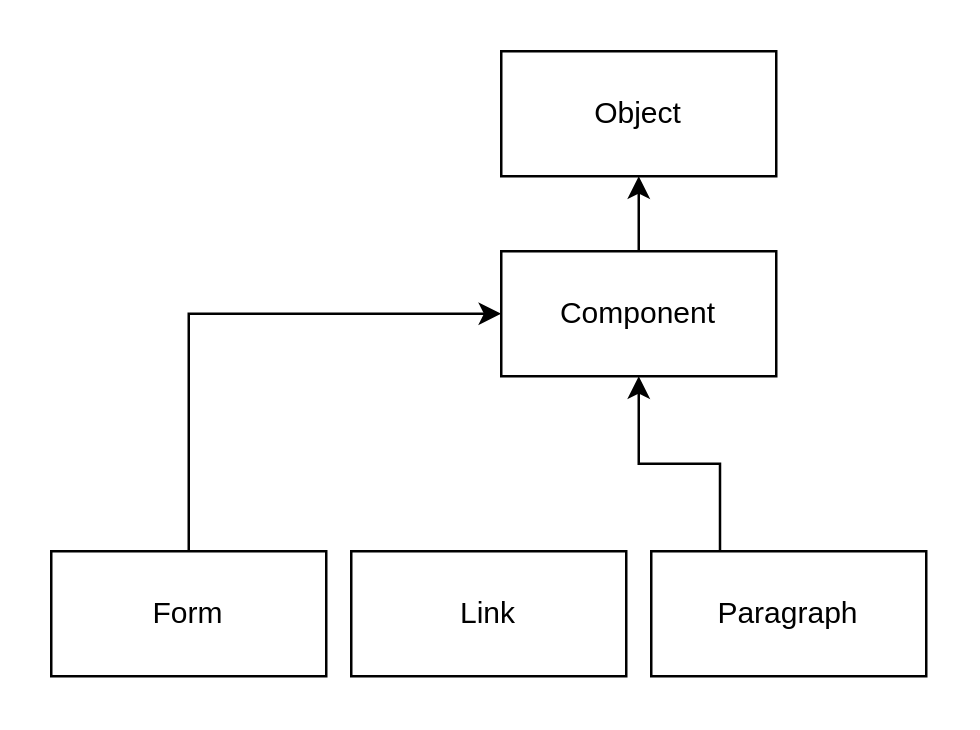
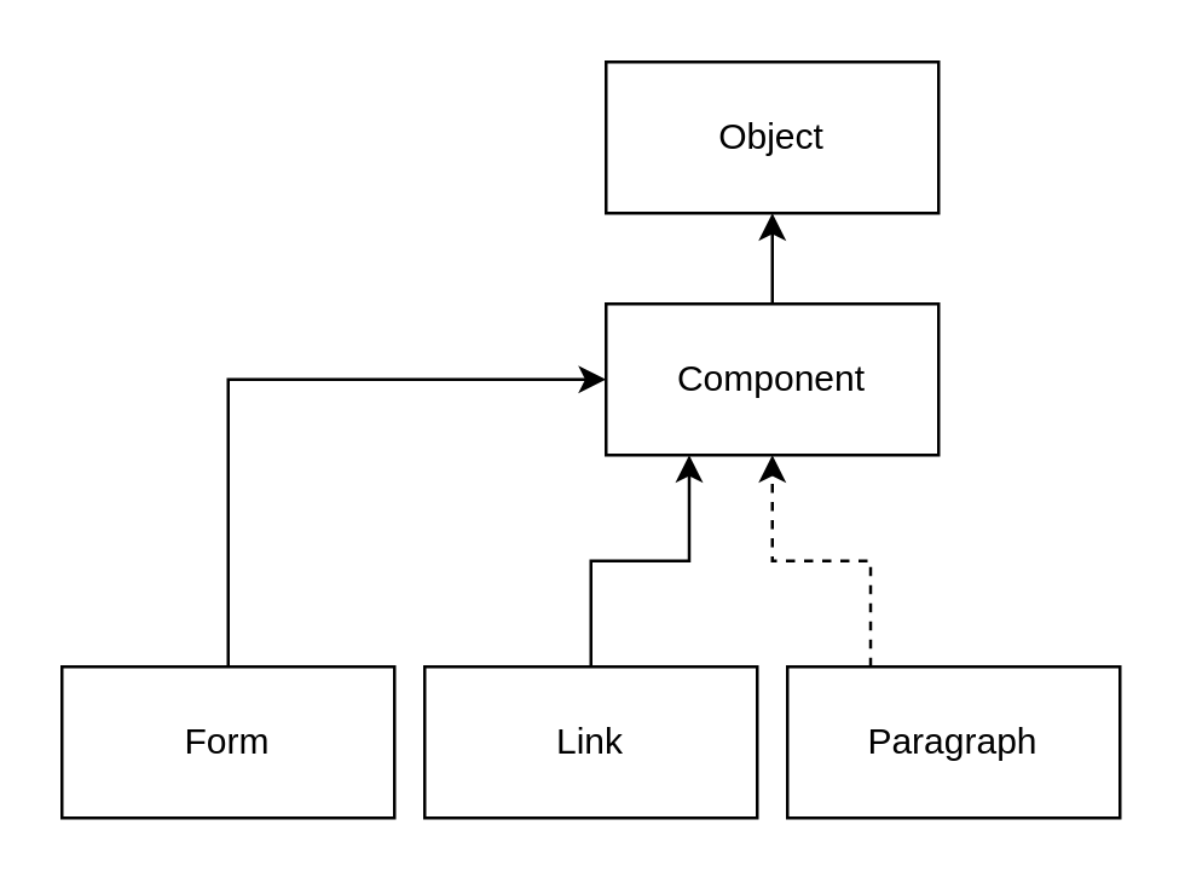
+ <mxCell id="7" style="edgeStyle=orthogonalEdgeStyle;rounded=0;orthogonalLoop=1;jettySize=auto;html=1;exitX=0.5;exitY=0;exitDx=0;exitDy=0;entryX=0.25;entryY=1;entryDx=0;entryDy=0;" edge="1" parent="1" source="8" target="4"><mxGeometry relative="1" as="geometry" /></mxCell>
- <mxCell id="9" style="edgeStyle=orthogonalEdgeStyle;rounded=0;orthogonalLoop=1;jettySize=auto;html=1;exitX=0.25;exitY=0;exitDx=0;exitDy=0;entryX=0.5;entryY=1;entryDx=0;entryDy=0;" edge="1" parent="1" source="10" target="4"><mxGeometry relative="1" as="geometry" /></mxCell>
+ <mxCell id="9" style="edgeStyle=orthogonalEdgeStyle;rounded=0;orthogonalLoop=1;jettySize=auto;html=1;exitX=0.25;exitY=0;exitDx=0;exitDy=0;entryX=0.5;entryY=1;entryDx=0;entryDy=0;dashed=1;" edge="1" parent="1" source="10" target="4"><mxGeometry relative="1" as="geometry" /></mxCell>
